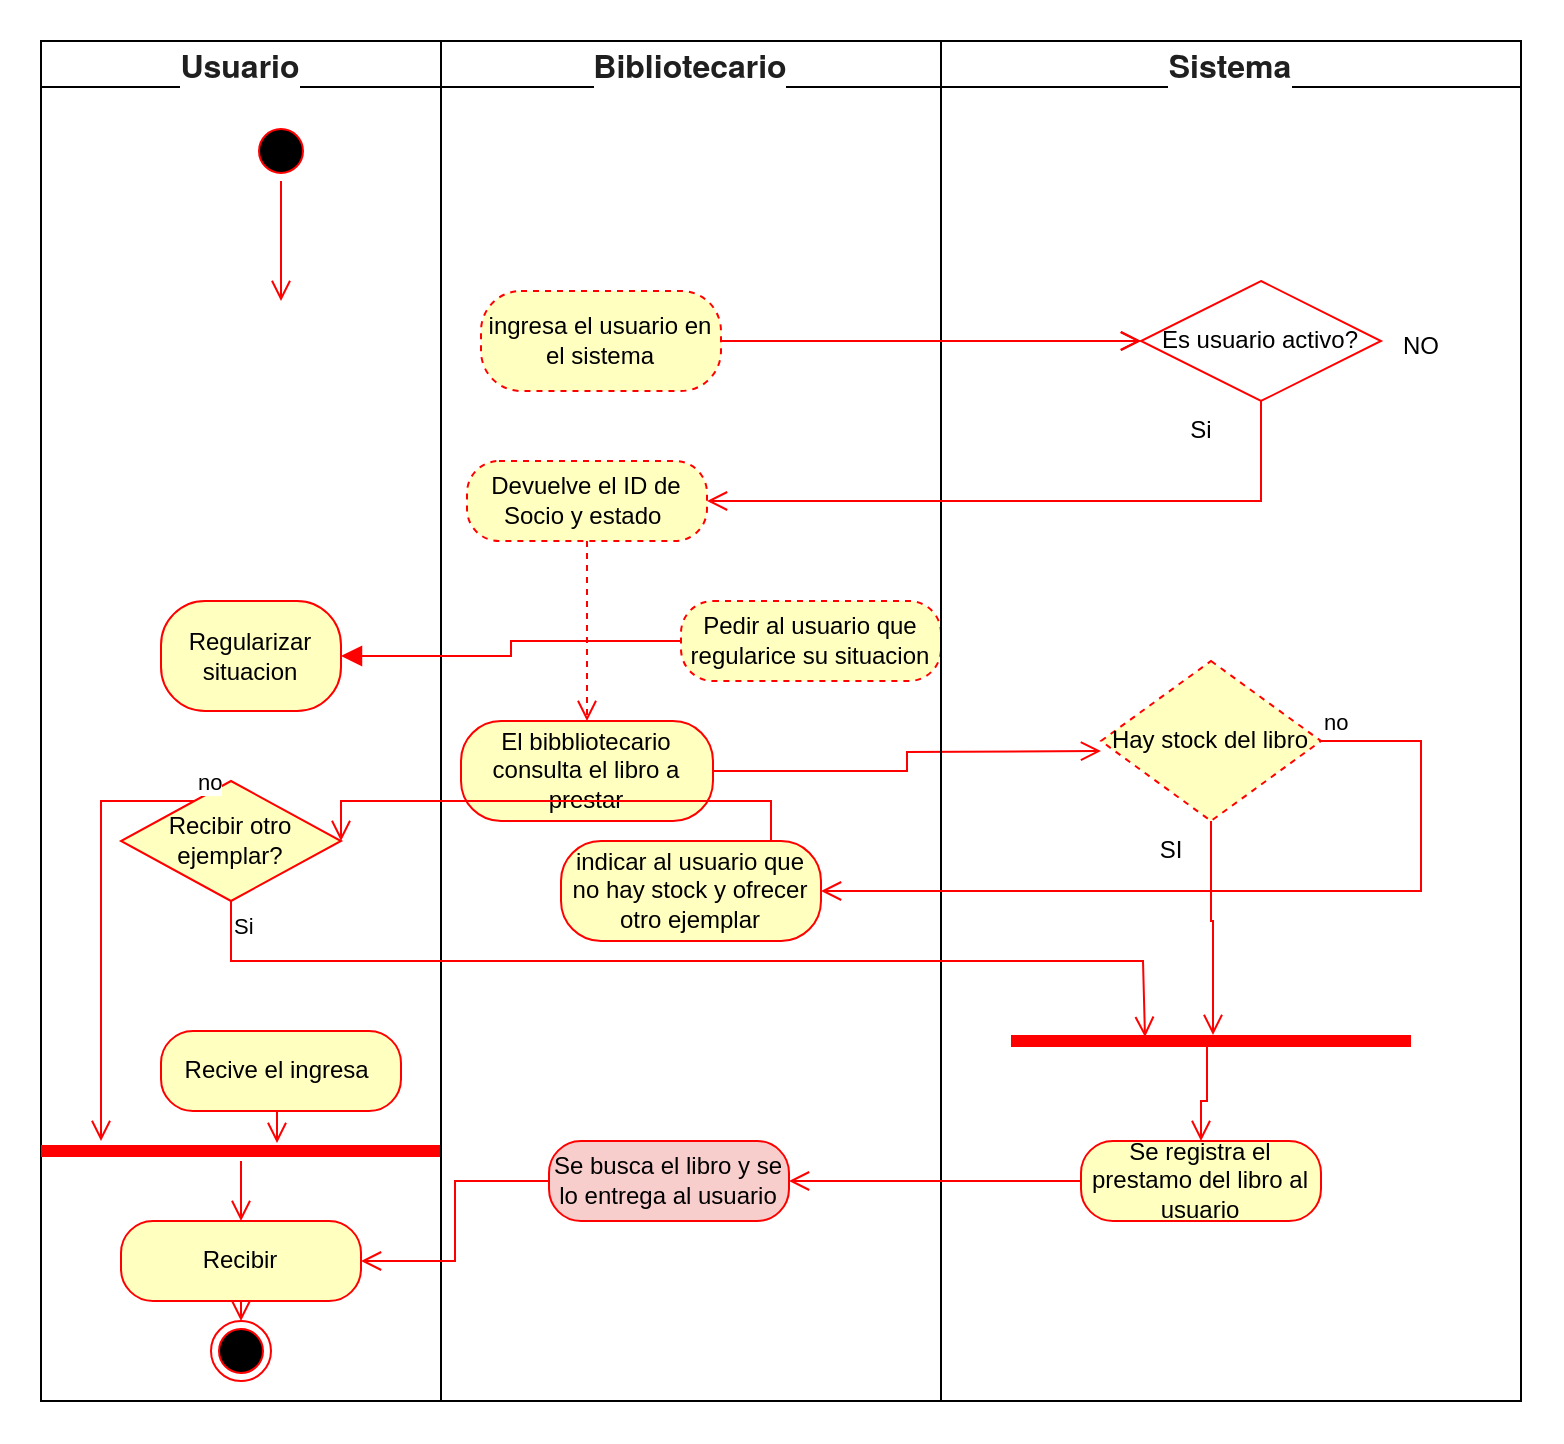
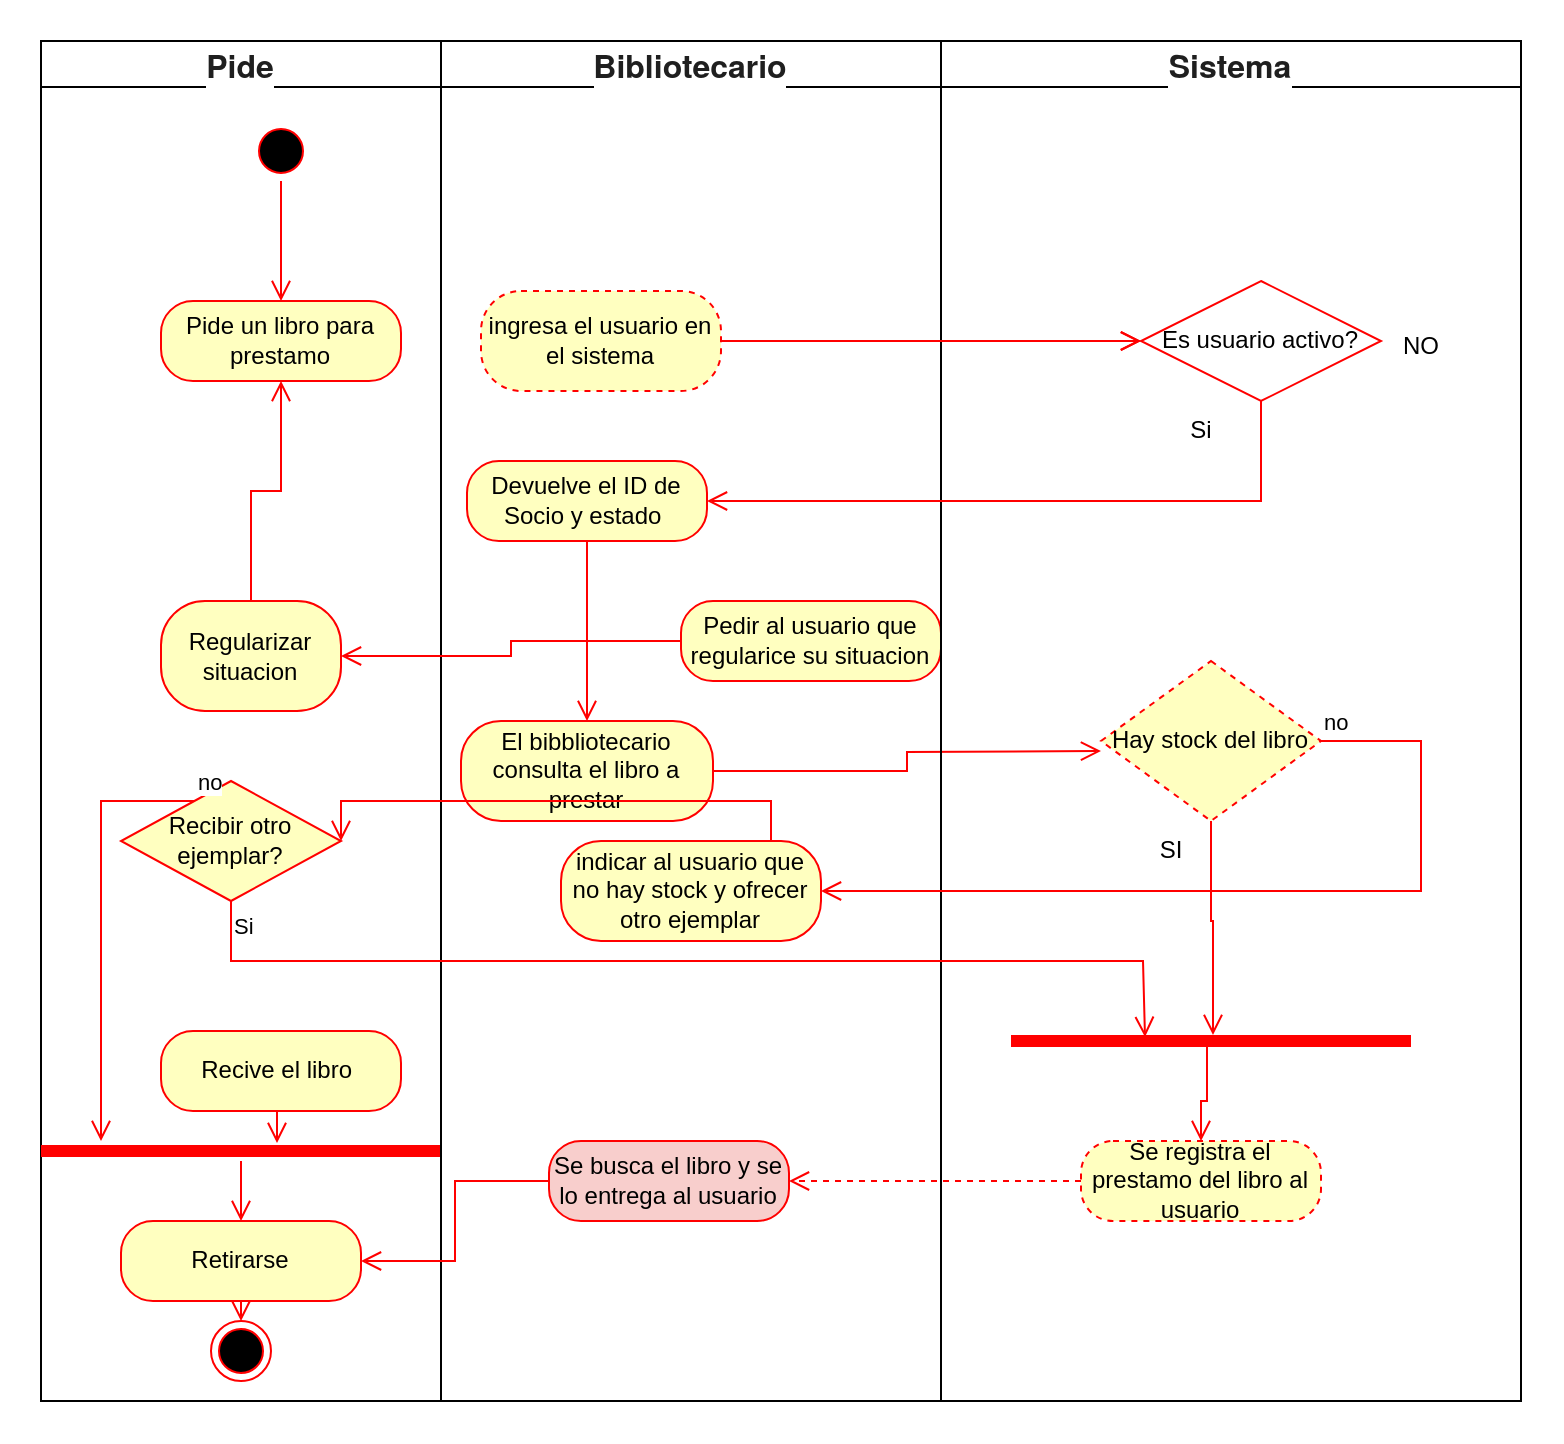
- <mxCell id="2" value="&lt;span style=&quot;color: rgb(31, 31, 31); font-family: &amp;quot;Google Sans&amp;quot;, &amp;quot;Helvetica Neue&amp;quot;, sans-serif; font-size: 16px; text-align: left; background-color: rgb(255, 255, 255);&quot;&gt;Usuario&lt;/span&gt;" style="swimlane;whiteSpace=wrap;html=1;" parent="1" vertex="1"><mxGeometry x="20" y="20" width="200" height="680" as="geometry" /></mxCell>
+ <mxCell id="2" value="&lt;span style=&quot;color: rgb(31, 31, 31); font-family: &amp;quot;Google Sans&amp;quot;, &amp;quot;Helvetica Neue&amp;quot;, sans-serif; font-size: 16px; text-align: left; background-color: rgb(255, 255, 255);&quot;&gt;Pide&lt;/span&gt;" style="swimlane;whiteSpace=wrap;html=1;" parent="1" vertex="1"><mxGeometry x="20" y="20" width="200" height="680" as="geometry" /></mxCell>
+ <mxCell id="5" value="Pide un libro para prestamo" style="rounded=1;whiteSpace=wrap;html=1;arcSize=40;fontColor=#000000;fillColor=#ffffc0;strokeColor=#ff0000;" parent="2" vertex="1"><mxGeometry x="60" y="130" width="120" height="40" as="geometry" /></mxCell>
+ <mxCell id="8" style="edgeStyle=orthogonalEdgeStyle;rounded=0;orthogonalLoop=1;jettySize=auto;html=1;entryX=0.5;entryY=1;entryDx=0;entryDy=0;strokeColor=#ff0000;align=left;verticalAlign=top;fontFamily=Helvetica;fontSize=11;fontColor=default;labelBackgroundColor=default;endArrow=open;endSize=8;" parent="2" source="9" target="5" edge="1"><mxGeometry relative="1" as="geometry" /></mxCell>
- <mxCell id="22" value="Devuelve el ID de Socio y estado&amp;nbsp;" style="rounded=1;whiteSpace=wrap;html=1;arcSize=40;fontColor=#000000;fillColor=#ffffc0;strokeColor=#ff0000;dashed=1;" parent="17" vertex="1"><mxGeometry x="13" y="210" width="120" height="40" as="geometry" /></mxCell>
+ <mxCell id="22" value="Devuelve el ID de Socio y estado&amp;nbsp;" style="rounded=1;whiteSpace=wrap;html=1;arcSize=40;fontColor=#000000;fillColor=#ffffc0;strokeColor=#ff0000;" parent="17" vertex="1"><mxGeometry x="13" y="210" width="120" height="40" as="geometry" /></mxCell>
- <mxCell id="21" style="edgeStyle=orthogonalEdgeStyle;rounded=0;orthogonalLoop=1;jettySize=auto;html=1;entryX=0.5;entryY=0;entryDx=0;entryDy=0;strokeColor=#ff0000;align=left;verticalAlign=top;fontFamily=Helvetica;fontSize=11;fontColor=default;labelBackgroundColor=default;endArrow=open;endSize=8;dashed=1;" parent="17" source="22" target="20" edge="1"><mxGeometry relative="1" as="geometry" /></mxCell>
+ <mxCell id="21" style="edgeStyle=orthogonalEdgeStyle;rounded=0;orthogonalLoop=1;jettySize=auto;html=1;entryX=0.5;entryY=0;entryDx=0;entryDy=0;strokeColor=#ff0000;align=left;verticalAlign=top;fontFamily=Helvetica;fontSize=11;fontColor=default;labelBackgroundColor=default;endArrow=open;endSize=8;" parent="17" source="22" target="20" edge="1"><mxGeometry relative="1" as="geometry" /></mxCell>
- <mxCell id="24" value="Pedir al usuario que regularice su situacion" style="rounded=1;whiteSpace=wrap;html=1;arcSize=40;fontColor=#000000;fillColor=#ffffc0;strokeColor=#ff0000;dashed=1;" parent="17" vertex="1"><mxGeometry x="120" y="280" width="130" height="40" as="geometry" /></mxCell>
+ <mxCell id="24" value="Pedir al usuario que regularice su situacion" style="rounded=1;whiteSpace=wrap;html=1;arcSize=40;fontColor=#000000;fillColor=#ffffc0;strokeColor=#ff0000;" parent="17" vertex="1"><mxGeometry x="120" y="280" width="130" height="40" as="geometry" /></mxCell>
- <mxCell id="38" style="edgeStyle=orthogonalEdgeStyle;rounded=0;orthogonalLoop=1;jettySize=auto;html=1;entryX=1;entryY=0.5;entryDx=0;entryDy=0;strokeColor=#ff0000;align=left;verticalAlign=top;fontFamily=Helvetica;fontSize=11;fontColor=default;labelBackgroundColor=default;endArrow=block;endSize=8;" parent="1" source="24" target="9" edge="1"><mxGeometry relative="1" as="geometry" /></mxCell>
+ <mxCell id="38" style="edgeStyle=orthogonalEdgeStyle;rounded=0;orthogonalLoop=1;jettySize=auto;html=1;entryX=1;entryY=0.5;entryDx=0;entryDy=0;strokeColor=#ff0000;align=left;verticalAlign=top;fontFamily=Helvetica;fontSize=11;fontColor=default;labelBackgroundColor=default;endArrow=open;endSize=8;" parent="1" source="24" target="9" edge="1"><mxGeometry relative="1" as="geometry" /></mxCell>
- <mxCell id="6" value="Recive el ingresa&amp;nbsp;" style="rounded=1;whiteSpace=wrap;html=1;arcSize=40;fontColor=#000000;fillColor=#ffffc0;strokeColor=#ff0000;" parent="2" vertex="1"><mxGeometry x="60" y="495" width="120" height="40" as="geometry" /></mxCell>
+ <mxCell id="6" value="Recive el libro&amp;nbsp;" style="rounded=1;whiteSpace=wrap;html=1;arcSize=40;fontColor=#000000;fillColor=#ffffc0;strokeColor=#ff0000;" parent="2" vertex="1"><mxGeometry x="60" y="495" width="120" height="40" as="geometry" /></mxCell>
- <mxCell id="43" style="edgeStyle=orthogonalEdgeStyle;rounded=0;orthogonalLoop=1;jettySize=auto;html=1;entryX=1;entryY=0.5;entryDx=0;entryDy=0;strokeColor=#ff0000;align=left;verticalAlign=top;fontFamily=Helvetica;fontSize=11;fontColor=default;labelBackgroundColor=default;endArrow=open;endSize=8;" parent="1" source="31" target="23" edge="1"><mxGeometry relative="1" as="geometry" /></mxCell>
+ <mxCell id="43" style="edgeStyle=orthogonalEdgeStyle;rounded=0;orthogonalLoop=1;jettySize=auto;html=1;entryX=1;entryY=0.5;entryDx=0;entryDy=0;strokeColor=#ff0000;align=left;verticalAlign=top;fontFamily=Helvetica;fontSize=11;fontColor=default;labelBackgroundColor=default;endArrow=open;endSize=8;dashed=1;" parent="1" source="31" target="23" edge="1"><mxGeometry relative="1" as="geometry" /></mxCell>
- <mxCell id="31" value="Se registra el prestamo del libro al usuario" style="rounded=1;whiteSpace=wrap;html=1;arcSize=40;fontColor=#000000;fillColor=#ffffc0;strokeColor=#ff0000;" parent="27" vertex="1"><mxGeometry x="70" y="550" width="120" height="40" as="geometry" /></mxCell>
+ <mxCell id="31" value="Se registra el prestamo del libro al usuario" style="rounded=1;whiteSpace=wrap;html=1;arcSize=40;fontColor=#000000;fillColor=#ffffc0;strokeColor=#ff0000;dashed=1;" parent="27" vertex="1"><mxGeometry x="70" y="550" width="120" height="40" as="geometry" /></mxCell>
- <mxCell id="10" value="Recibir" style="rounded=1;whiteSpace=wrap;html=1;arcSize=40;fontColor=#000000;fillColor=#ffffc0;strokeColor=#ff0000;" parent="2" vertex="1"><mxGeometry x="40" y="590" width="120" height="40" as="geometry" /></mxCell>
+ <mxCell id="10" value="Retirarse" style="rounded=1;whiteSpace=wrap;html=1;arcSize=40;fontColor=#000000;fillColor=#ffffc0;strokeColor=#ff0000;" parent="2" vertex="1"><mxGeometry x="40" y="590" width="120" height="40" as="geometry" /></mxCell>
